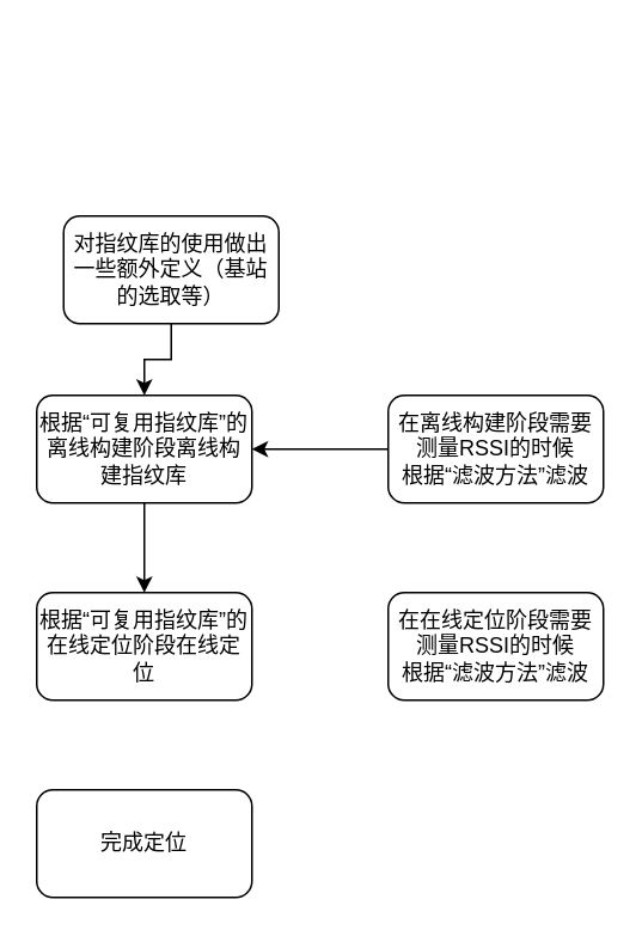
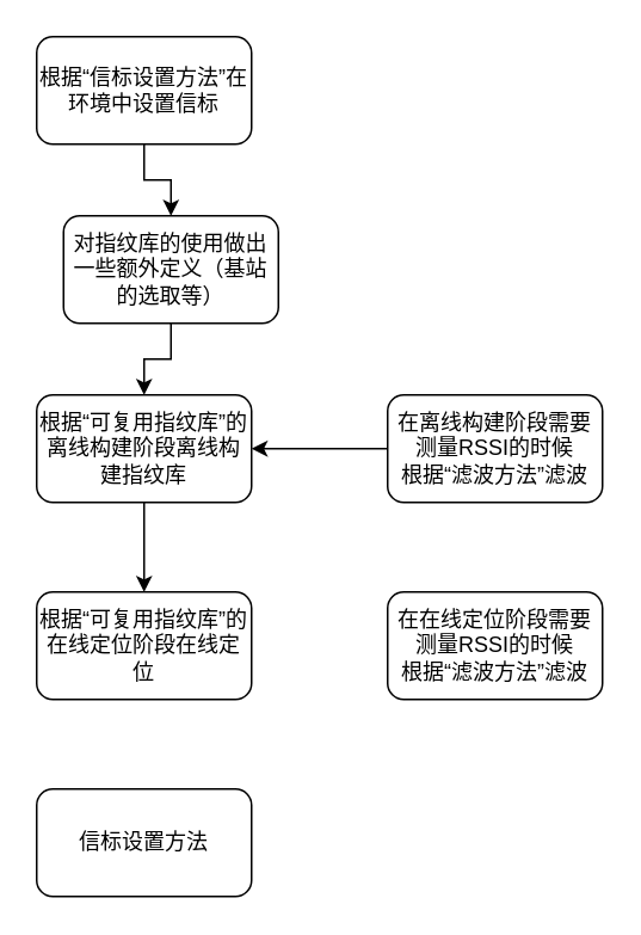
+ <mxCell id="3" value="根据“信标设置方法”在环境中设置信标" style="rounded=1;whiteSpace=wrap;html=1;" vertex="1" parent="1"><mxGeometry x="20" y="20" width="120" height="60" as="geometry" /></mxCell>
+ <mxCell id="2" value="" style="edgeStyle=orthogonalEdgeStyle;rounded=0;orthogonalLoop=1;jettySize=auto;html=1;" edge="1" parent="1" source="3" target="10"><mxGeometry relative="1" as="geometry" /></mxCell>
- <mxCell id="12" value="完成定位" style="rounded=1;whiteSpace=wrap;html=1;" vertex="1" parent="1"><mxGeometry x="20" y="440" width="120" height="60" as="geometry" /></mxCell>
+ <mxCell id="12" value="信标设置方法" style="rounded=1;whiteSpace=wrap;html=1;" vertex="1" parent="1"><mxGeometry x="20" y="440" width="120" height="60" as="geometry" /></mxCell>
